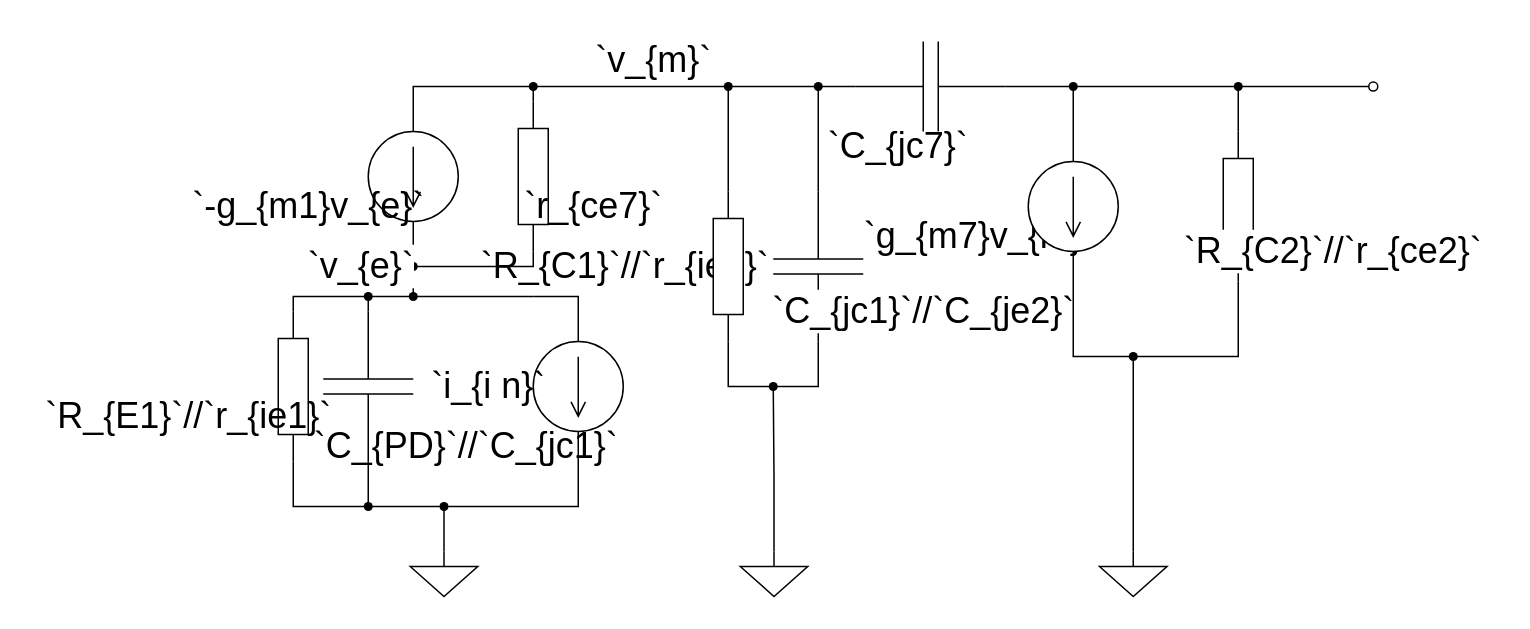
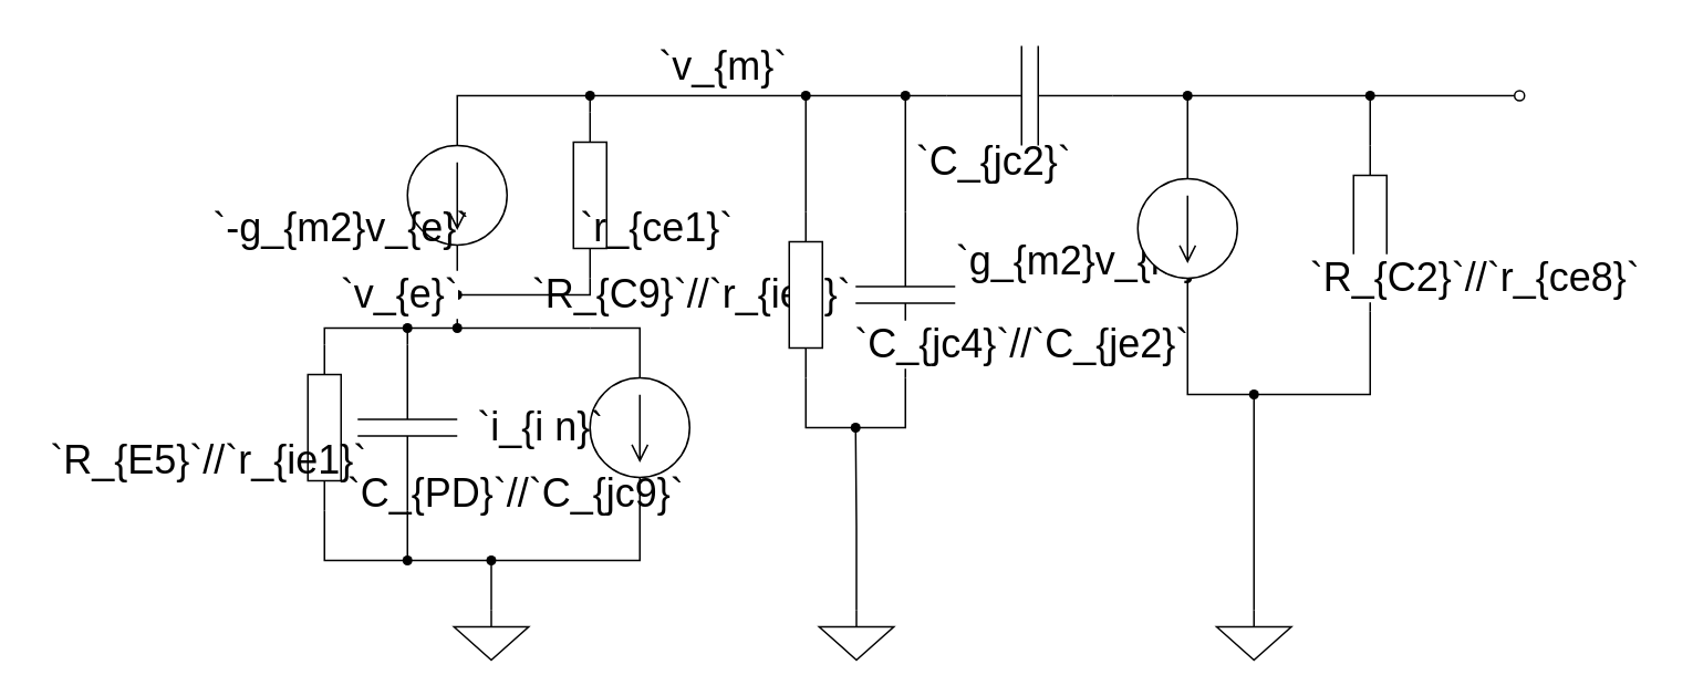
- <mxCell id="4" value="&lt;span style=&quot;font-size: 24px;&quot;&gt;`C_{jc7}`&lt;/span&gt;" style="text;html=1;align=center;verticalAlign=middle;resizable=0;points=[];autosize=1;strokeColor=none;fillColor=none;fontSize=11;fontFamily=Helvetica;fontColor=default;labelBackgroundColor=default;" parent="1" vertex="1"><mxGeometry x="538" y="77" width="120" height="40" as="geometry" /></mxCell>
+ <mxCell id="4" value="&lt;span style=&quot;font-size: 24px;&quot;&gt;`C_{jc2}`&lt;/span&gt;" style="text;html=1;align=center;verticalAlign=middle;resizable=0;points=[];autosize=1;strokeColor=none;fillColor=none;fontSize=11;fontFamily=Helvetica;fontColor=default;labelBackgroundColor=default;" parent="1" vertex="1"><mxGeometry x="538" y="77" width="120" height="40" as="geometry" /></mxCell>
- <mxCell id="7" value="&lt;span style=&quot;font-size: 24px;&quot;&gt;`-g_{m1}v_{e}`&lt;/span&gt;" style="text;html=1;align=center;verticalAlign=middle;resizable=0;points=[];autosize=1;strokeColor=none;fillColor=none;fontSize=11;fontFamily=Helvetica;fontColor=default;labelBackgroundColor=none;" parent="1" vertex="1"><mxGeometry x="115" y="117" width="180" height="40" as="geometry" /></mxCell>
+ <mxCell id="7" value="&lt;span style=&quot;font-size: 24px;&quot;&gt;`-g_{m2}v_{e}`&lt;/span&gt;" style="text;html=1;align=center;verticalAlign=middle;resizable=0;points=[];autosize=1;strokeColor=none;fillColor=none;fontSize=11;fontFamily=Helvetica;fontColor=default;labelBackgroundColor=none;" parent="1" vertex="1"><mxGeometry x="115" y="117" width="180" height="40" as="geometry" /></mxCell>
- <mxCell id="8" value="&lt;span style=&quot;font-size: 24px;&quot;&gt;`r_{ce7}`&lt;/span&gt;" style="text;html=1;align=center;verticalAlign=middle;resizable=0;points=[];autosize=1;strokeColor=none;fillColor=none;fontSize=11;fontFamily=Helvetica;fontColor=default;labelBackgroundColor=none;" parent="1" vertex="1"><mxGeometry x="335" y="117" width="120" height="40" as="geometry" /></mxCell>
+ <mxCell id="8" value="&lt;span style=&quot;font-size: 24px;&quot;&gt;`r_{ce1}`&lt;/span&gt;" style="text;html=1;align=center;verticalAlign=middle;resizable=0;points=[];autosize=1;strokeColor=none;fillColor=none;fontSize=11;fontFamily=Helvetica;fontColor=default;labelBackgroundColor=none;" parent="1" vertex="1"><mxGeometry x="335" y="117" width="120" height="40" as="geometry" /></mxCell>
- <mxCell id="2" value="&lt;span style=&quot;font-size: 24px;&quot;&gt;`g_{m7}v_{m}`&lt;/span&gt;" style="text;html=1;align=center;verticalAlign=middle;resizable=0;points=[];autosize=1;strokeColor=none;fillColor=none;fontSize=11;fontFamily=Helvetica;fontColor=default;labelBackgroundColor=default;" parent="1" vertex="1"><mxGeometry x="562" y="137" width="180" height="40" as="geometry" /></mxCell>
+ <mxCell id="2" value="&lt;span style=&quot;font-size: 24px;&quot;&gt;`g_{m2}v_{m}`&lt;/span&gt;" style="text;html=1;align=center;verticalAlign=middle;resizable=0;points=[];autosize=1;strokeColor=none;fillColor=none;fontSize=11;fontFamily=Helvetica;fontColor=default;labelBackgroundColor=default;" parent="1" vertex="1"><mxGeometry x="562" y="137" width="180" height="40" as="geometry" /></mxCell>
- <mxCell id="41" value="&lt;span style=&quot;font-size: 24px;&quot;&gt;`R_{C2}`//`r_{ce2}`&lt;/span&gt;" style="text;html=1;align=center;verticalAlign=middle;resizable=0;points=[];autosize=1;strokeColor=none;fillColor=none;fontSize=11;fontFamily=Helvetica;fontColor=default;labelBackgroundColor=default;" parent="1" vertex="1"><mxGeometry x="777.5" y="147" width="220" height="40" as="geometry" /></mxCell>
+ <mxCell id="41" value="&lt;span style=&quot;font-size: 24px;&quot;&gt;`R_{C2}`//`r_{ce8}`&lt;/span&gt;" style="text;html=1;align=center;verticalAlign=middle;resizable=0;points=[];autosize=1;strokeColor=none;fillColor=none;fontSize=11;fontFamily=Helvetica;fontColor=default;labelBackgroundColor=default;" parent="1" vertex="1"><mxGeometry x="777.5" y="147" width="220" height="40" as="geometry" /></mxCell>
- <mxCell id="3" value="&lt;span style=&quot;font-size: 24px;&quot;&gt;`R_{C1}`//`r_{ie1}`&lt;/span&gt;" style="text;html=1;align=center;verticalAlign=middle;resizable=0;points=[];autosize=1;strokeColor=none;fillColor=none;fontSize=11;fontFamily=Helvetica;fontColor=default;labelBackgroundColor=default;" parent="1" vertex="1"><mxGeometry x="305.5" y="157" width="220" height="40" as="geometry" /></mxCell>
+ <mxCell id="3" value="&lt;span style=&quot;font-size: 24px;&quot;&gt;`R_{C9}`//`r_{ie1}`&lt;/span&gt;" style="text;html=1;align=center;verticalAlign=middle;resizable=0;points=[];autosize=1;strokeColor=none;fillColor=none;fontSize=11;fontFamily=Helvetica;fontColor=default;labelBackgroundColor=default;" parent="1" vertex="1"><mxGeometry x="305.5" y="157" width="220" height="40" as="geometry" /></mxCell>
- <mxCell id="32" value="&lt;span style=&quot;font-size: 24px;&quot;&gt;`C_{jc1}`//`C_{je2}`&lt;/span&gt;" style="text;html=1;align=center;verticalAlign=middle;resizable=0;points=[];autosize=1;strokeColor=none;fillColor=none;fontSize=11;fontFamily=Helvetica;fontColor=default;labelBackgroundColor=default;" parent="1" vertex="1"><mxGeometry x="505" y="187" width="220" height="40" as="geometry" /></mxCell>
+ <mxCell id="32" value="&lt;span style=&quot;font-size: 24px;&quot;&gt;`C_{jc4}`//`C_{je2}`&lt;/span&gt;" style="text;html=1;align=center;verticalAlign=middle;resizable=0;points=[];autosize=1;strokeColor=none;fillColor=none;fontSize=11;fontFamily=Helvetica;fontColor=default;labelBackgroundColor=default;" parent="1" vertex="1"><mxGeometry x="505" y="187" width="220" height="40" as="geometry" /></mxCell>
- <mxCell id="11" value="&lt;span style=&quot;font-size: 24px;&quot;&gt;`R_{E1}`//`r_{ie1}`&lt;/span&gt;" style="text;html=1;align=center;verticalAlign=middle;resizable=0;points=[];autosize=1;strokeColor=none;fillColor=none;fontSize=11;fontFamily=Helvetica;fontColor=default;labelBackgroundColor=none;" parent="1" vertex="1"><mxGeometry x="20" y="257" width="210" height="40" as="geometry" /></mxCell>
+ <mxCell id="11" value="&lt;span style=&quot;font-size: 24px;&quot;&gt;`R_{E5}`//`r_{ie1}`&lt;/span&gt;" style="text;html=1;align=center;verticalAlign=middle;resizable=0;points=[];autosize=1;strokeColor=none;fillColor=none;fontSize=11;fontFamily=Helvetica;fontColor=default;labelBackgroundColor=none;" parent="1" vertex="1"><mxGeometry x="20" y="257" width="210" height="40" as="geometry" /></mxCell>
- <mxCell id="12" value="&lt;span style=&quot;font-size: 24px;&quot;&gt;`C_{PD}`//`C_{jc1}`&lt;/span&gt;" style="text;html=1;align=center;verticalAlign=middle;resizable=0;points=[];autosize=1;strokeColor=none;fillColor=none;fontSize=11;fontFamily=Helvetica;fontColor=default;labelBackgroundColor=none;" parent="1" vertex="1"><mxGeometry x="195" y="277" width="230" height="40" as="geometry" /></mxCell>
+ <mxCell id="12" value="&lt;span style=&quot;font-size: 24px;&quot;&gt;`C_{PD}`//`C_{jc9}`&lt;/span&gt;" style="text;html=1;align=center;verticalAlign=middle;resizable=0;points=[];autosize=1;strokeColor=none;fillColor=none;fontSize=11;fontFamily=Helvetica;fontColor=default;labelBackgroundColor=none;" parent="1" vertex="1"><mxGeometry x="195" y="277" width="230" height="40" as="geometry" /></mxCell>
